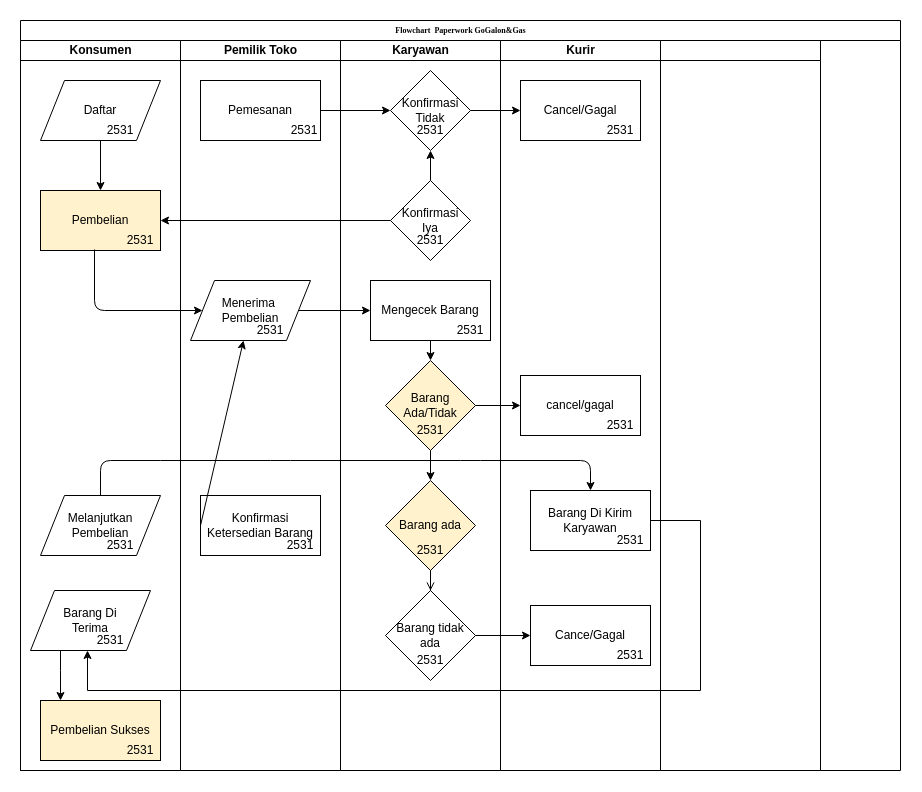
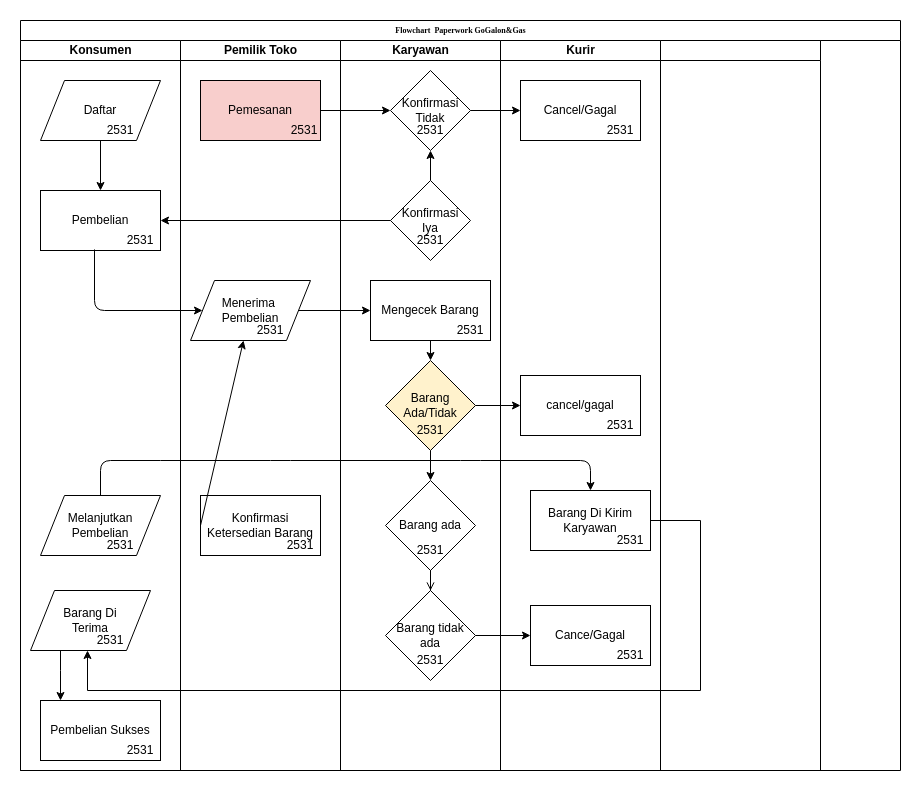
- <mxCell id="18" value="Pemesanan" style="rounded=0;whiteSpace=wrap;html=1;" parent="16" vertex="1"><mxGeometry x="20" y="40" width="120" height="60" as="geometry" /></mxCell>
+ <mxCell id="18" value="Pemesanan" style="rounded=0;whiteSpace=wrap;html=1;fillColor=#f8cecc;" parent="16" vertex="1"><mxGeometry x="20" y="40" width="120" height="60" as="geometry" /></mxCell>
- <mxCell id="6" value="Pembelian" style="rounded=0;whiteSpace=wrap;html=1;fillColor=#fff2cc;" parent="4" vertex="1"><mxGeometry x="20" y="150" width="120" height="60" as="geometry" /></mxCell>
+ <mxCell id="6" value="Pembelian" style="rounded=0;whiteSpace=wrap;html=1;" parent="4" vertex="1"><mxGeometry x="20" y="150" width="120" height="60" as="geometry" /></mxCell>
- <mxCell id="33" value="Barang ada" style="rhombus;whiteSpace=wrap;html=1;fillColor=#fff2cc;" parent="23" vertex="1"><mxGeometry x="45" y="440" width="90" height="90" as="geometry" /></mxCell>
+ <mxCell id="33" value="Barang ada" style="rhombus;whiteSpace=wrap;html=1;" parent="23" vertex="1"><mxGeometry x="45" y="440" width="90" height="90" as="geometry" /></mxCell>
- <mxCell id="5" value="Pembelian Sukses" style="rounded=0;whiteSpace=wrap;html=1;fillColor=#fff2cc;" parent="4" vertex="1"><mxGeometry x="20" y="660" width="120" height="60" as="geometry" /></mxCell>
+ <mxCell id="5" value="Pembelian Sukses" style="rounded=0;whiteSpace=wrap;html=1;" parent="4" vertex="1"><mxGeometry x="20" y="660" width="120" height="60" as="geometry" /></mxCell>
